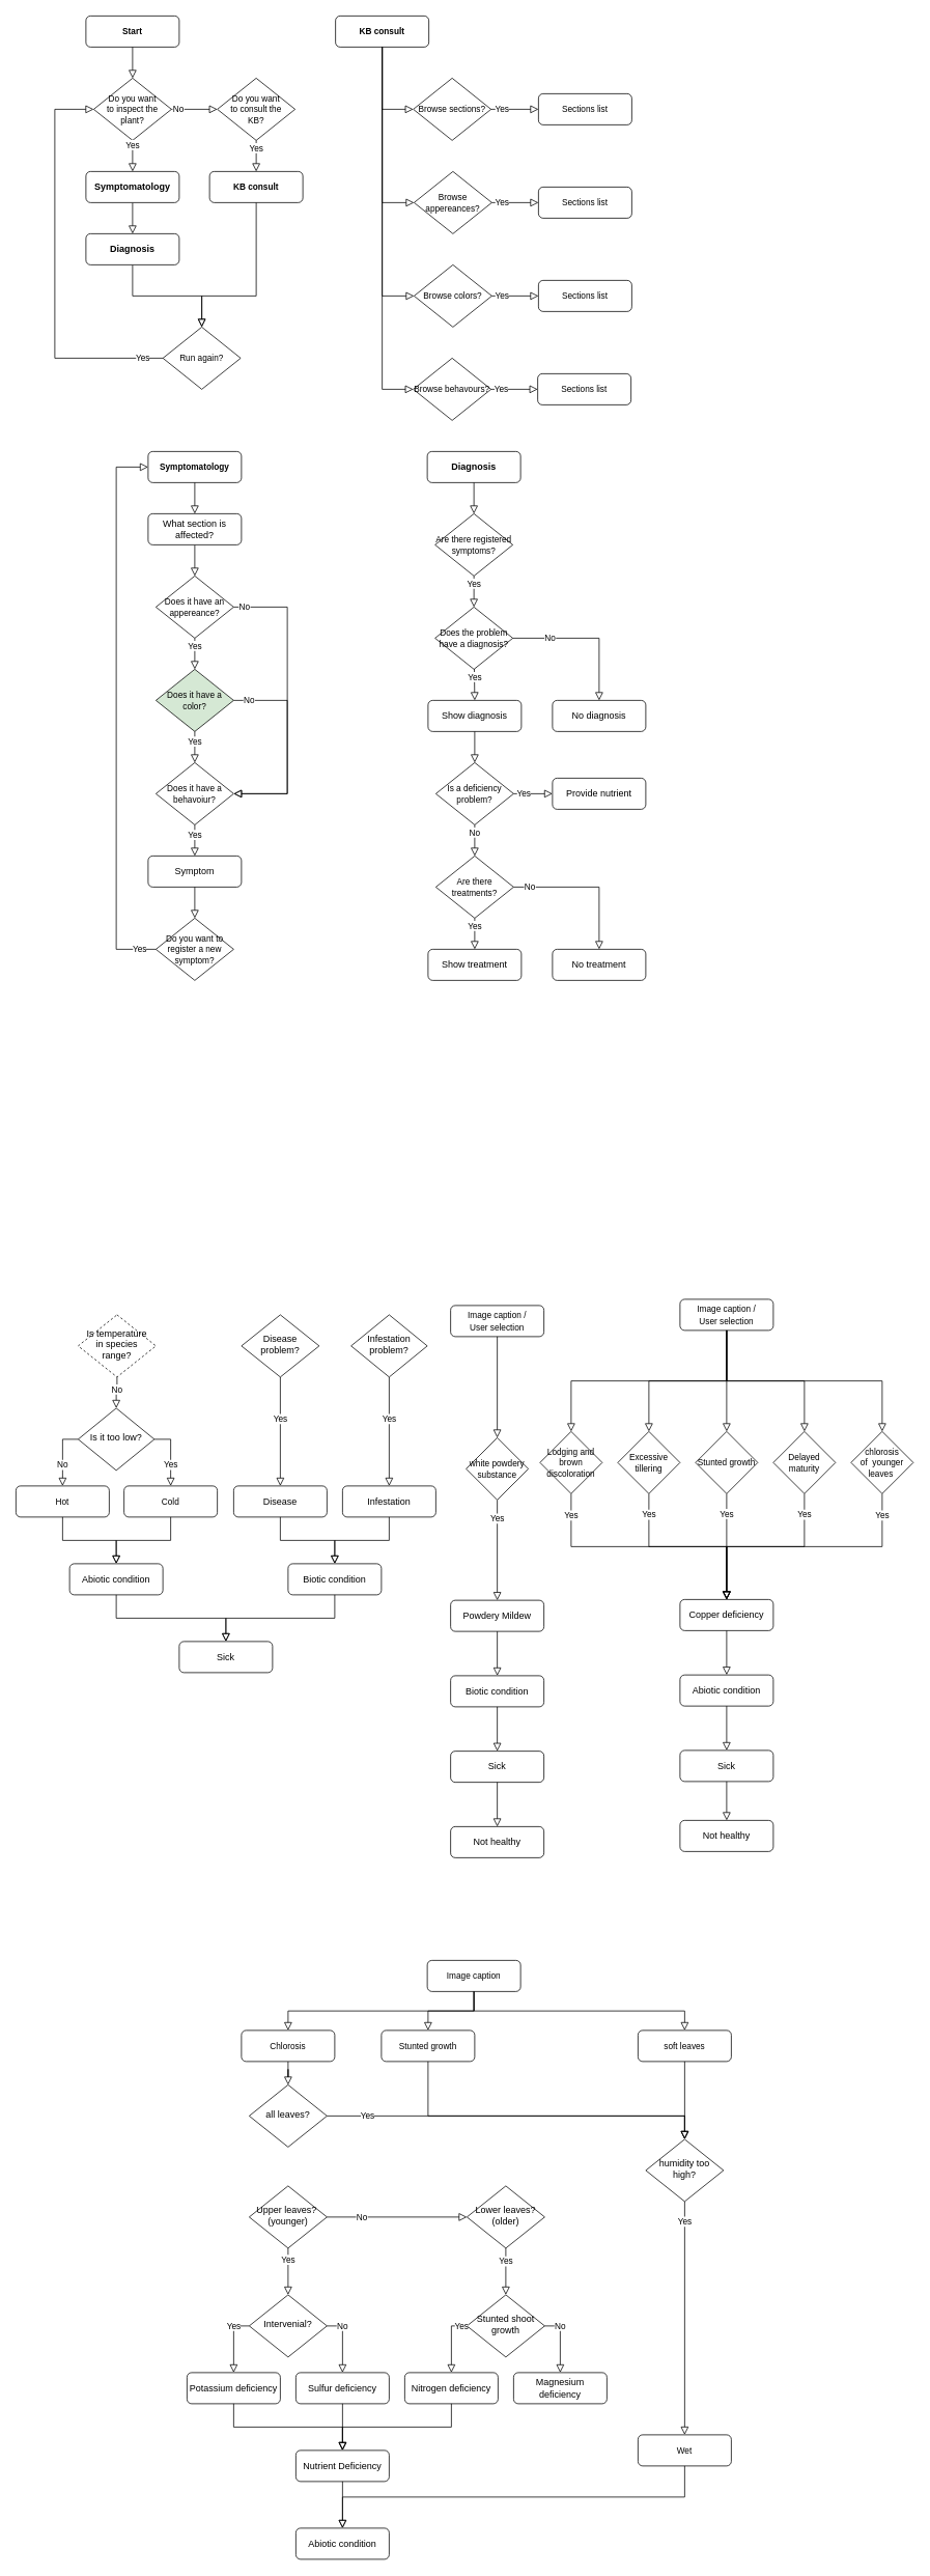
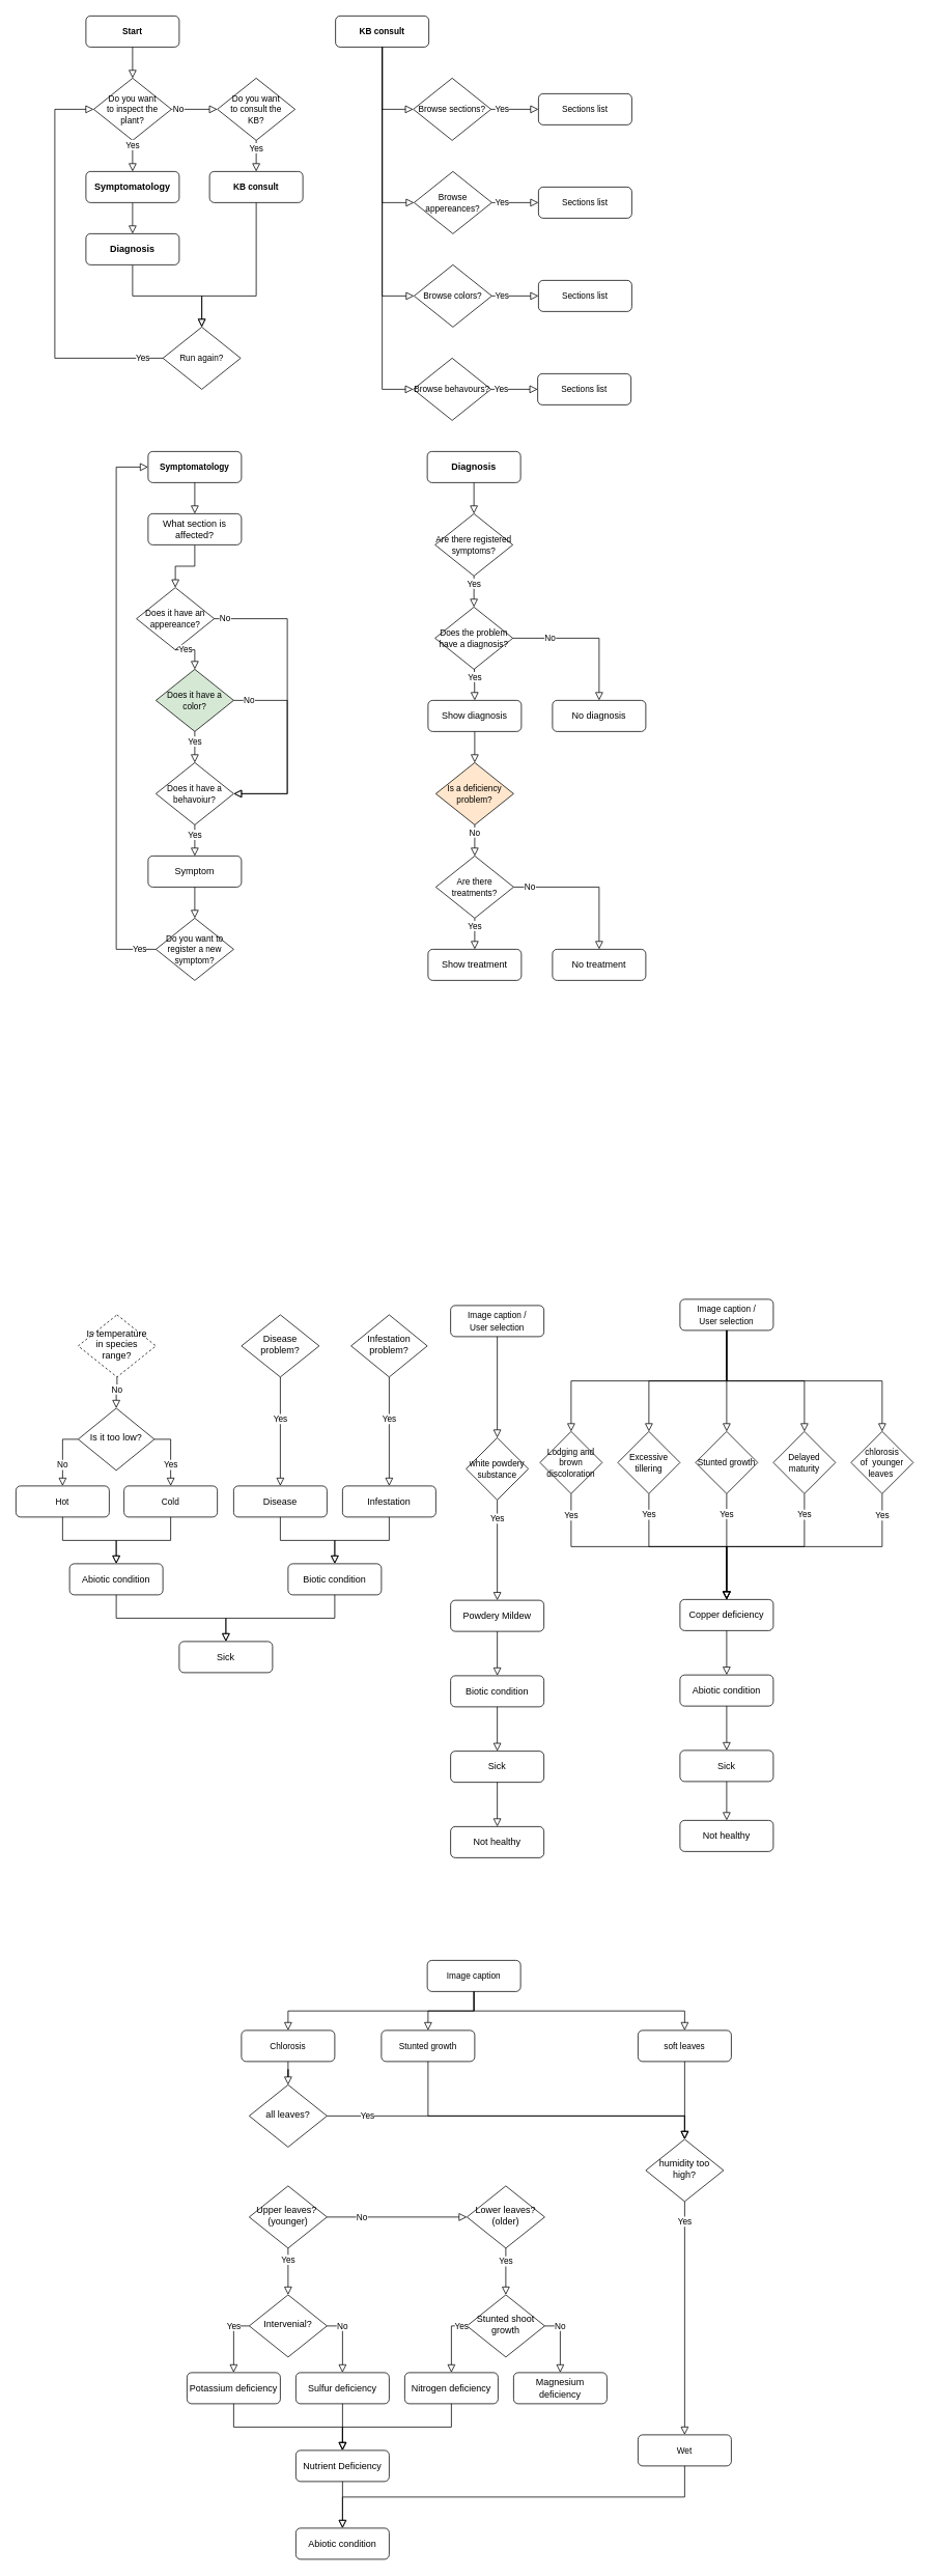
- <mxCell id="101" value="&lt;span style=&quot;font-size: 11px;&quot;&gt;Does it have an appereance?&lt;/span&gt;" style="rhombus;whiteSpace=wrap;html=1;" parent="1" vertex="1"><mxGeometry x="200" y="740" width="100" height="80" as="geometry" /></mxCell>
+ <mxCell id="101" value="&lt;span style=&quot;font-size: 11px;&quot;&gt;Does it have an appereance?&lt;/span&gt;" style="rhombus;whiteSpace=wrap;html=1;" parent="1" vertex="1"><mxGeometry x="175" y="755" width="100" height="80" as="geometry" /></mxCell>
- <mxCell id="158" value="&lt;span style=&quot;font-size: 11px;&quot;&gt;Is a deficiency problem?&lt;/span&gt;" style="rhombus;whiteSpace=wrap;html=1;" vertex="1" parent="1"><mxGeometry x="560" y="980" width="100" height="80" as="geometry" /></mxCell>
+ <mxCell id="158" value="&lt;span style=&quot;font-size: 11px;&quot;&gt;Is a deficiency problem?&lt;/span&gt;" style="rhombus;whiteSpace=wrap;html=1;fillColor=#ffe6cc;" vertex="1" parent="1"><mxGeometry x="560" y="980" width="100" height="80" as="geometry" /></mxCell>
- <mxCell id="159" value="Yes" style="rounded=0;html=1;jettySize=auto;orthogonalLoop=1;fontSize=11;endArrow=block;endFill=0;endSize=8;strokeWidth=1;shadow=0;labelBackgroundColor=default;exitX=1;exitY=0.5;exitDx=0;exitDy=0;entryX=0;entryY=0.5;entryDx=0;entryDy=0;" edge="1" parent="1" source="158" target="160"><mxGeometry x="-0.5" relative="1" as="geometry"><mxPoint as="offset" /><mxPoint x="622" y="950" as="sourcePoint" /><mxPoint x="713" y="1020" as="targetPoint" /></mxGeometry></mxCell>
- <mxCell id="160" value="Provide nutrient" style="rounded=1;whiteSpace=wrap;html=1;fontSize=12;glass=0;strokeWidth=1;shadow=0;fontStyle=0" vertex="1" parent="1"><mxGeometry x="710" y="1000" width="120" height="40" as="geometry" /></mxCell>
